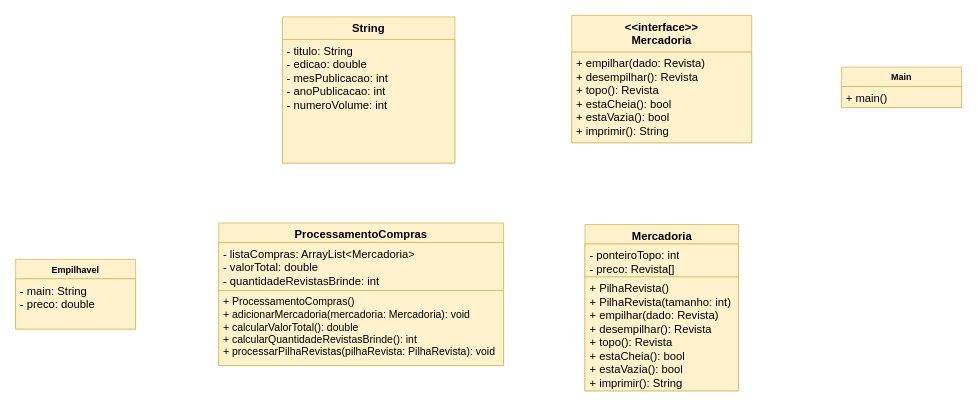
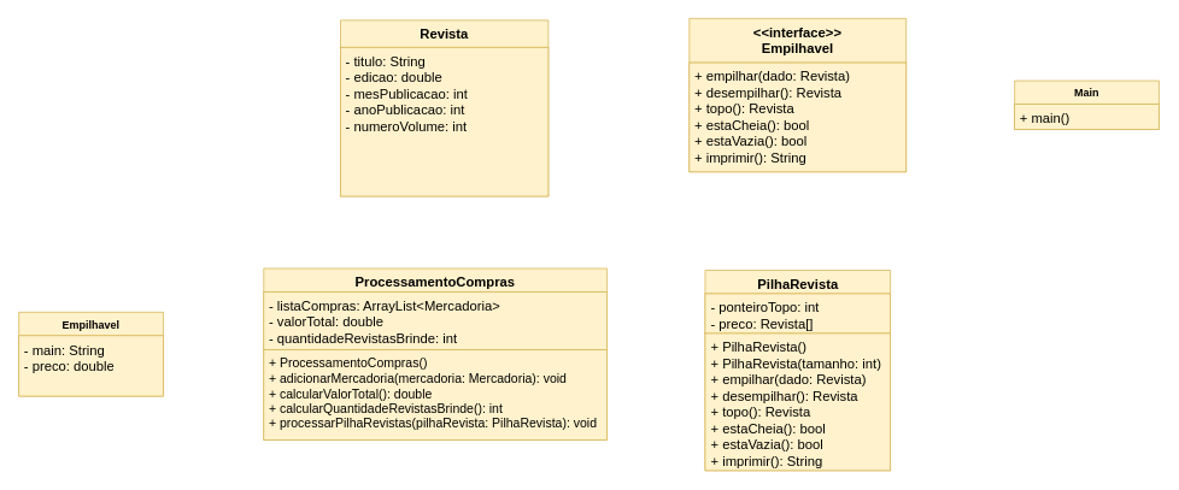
- <mxCell id="5" value="&lt;font style=&quot;font-size: 15px;&quot;&gt;String&lt;/font&gt;" style="swimlane;fontStyle=1;align=center;verticalAlign=top;childLayout=stackLayout;horizontal=1;startSize=30;horizontalStack=0;resizeParent=1;resizeParentMax=0;resizeLast=0;collapsible=1;marginBottom=0;whiteSpace=wrap;html=1;fillColor=#fff2cc;strokeColor=#d6b656;" vertex="1" parent="1"><mxGeometry x="376" y="22" width="230" height="195" as="geometry"><mxRectangle x="170" y="270" width="110" height="30" as="alternateBounds" /></mxGeometry></mxCell>
+ <mxCell id="5" value="&lt;font style=&quot;font-size: 15px;&quot;&gt;Revista&lt;/font&gt;" style="swimlane;fontStyle=1;align=center;verticalAlign=top;childLayout=stackLayout;horizontal=1;startSize=30;horizontalStack=0;resizeParent=1;resizeParentMax=0;resizeLast=0;collapsible=1;marginBottom=0;whiteSpace=wrap;html=1;fillColor=#fff2cc;strokeColor=#d6b656;" vertex="1" parent="1"><mxGeometry x="376" y="22" width="230" height="195" as="geometry"><mxRectangle x="170" y="270" width="110" height="30" as="alternateBounds" /></mxGeometry></mxCell>
- <mxCell id="2" value="&lt;font style=&quot;font-size: 15px;&quot;&gt;&amp;lt;&amp;lt;interface&amp;gt;&amp;gt;&lt;/font&gt;&lt;div style=&quot;font-size: 15px;&quot;&gt;&lt;font style=&quot;font-size: 15px;&quot;&gt;Mercadoria&lt;/font&gt;&lt;/div&gt;" style="swimlane;fontStyle=1;align=center;verticalAlign=top;childLayout=stackLayout;horizontal=1;startSize=49;horizontalStack=0;resizeParent=1;resizeParentMax=0;resizeLast=0;collapsible=1;marginBottom=0;whiteSpace=wrap;html=1;fillColor=#fff2cc;strokeColor=#d6b656;" vertex="1" parent="1"><mxGeometry x="762" y="20" width="240" height="170" as="geometry"><mxRectangle x="170" y="270" width="110" height="30" as="alternateBounds" /></mxGeometry></mxCell>
+ <mxCell id="2" value="&lt;font style=&quot;font-size: 15px;&quot;&gt;&amp;lt;&amp;lt;interface&amp;gt;&amp;gt;&lt;/font&gt;&lt;div style=&quot;font-size: 15px;&quot;&gt;&lt;font style=&quot;font-size: 15px;&quot;&gt;Empilhavel&lt;/font&gt;&lt;/div&gt;" style="swimlane;fontStyle=1;align=center;verticalAlign=top;childLayout=stackLayout;horizontal=1;startSize=49;horizontalStack=0;resizeParent=1;resizeParentMax=0;resizeLast=0;collapsible=1;marginBottom=0;whiteSpace=wrap;html=1;fillColor=#fff2cc;strokeColor=#d6b656;" vertex="1" parent="1"><mxGeometry x="762" y="20" width="240" height="170" as="geometry"><mxRectangle x="170" y="270" width="110" height="30" as="alternateBounds" /></mxGeometry></mxCell>
- <mxCell id="10" value="&lt;font style=&quot;font-size: 15px;&quot;&gt;Mercadoria&lt;/font&gt;" style="swimlane;fontStyle=1;align=center;verticalAlign=top;childLayout=stackLayout;horizontal=1;startSize=26;horizontalStack=0;resizeParent=1;resizeParentMax=0;resizeLast=0;collapsible=1;marginBottom=0;whiteSpace=wrap;html=1;fillColor=#fff2cc;strokeColor=#d6b656;" vertex="1" parent="1"><mxGeometry x="779.5" y="299" width="205" height="222" as="geometry" /></mxCell>
+ <mxCell id="10" value="&lt;font style=&quot;font-size: 15px;&quot;&gt;PilhaRevista&lt;/font&gt;" style="swimlane;fontStyle=1;align=center;verticalAlign=top;childLayout=stackLayout;horizontal=1;startSize=26;horizontalStack=0;resizeParent=1;resizeParentMax=0;resizeLast=0;collapsible=1;marginBottom=0;whiteSpace=wrap;html=1;fillColor=#fff2cc;strokeColor=#d6b656;" vertex="1" parent="1"><mxGeometry x="779.5" y="299" width="205" height="222" as="geometry" /></mxCell>
